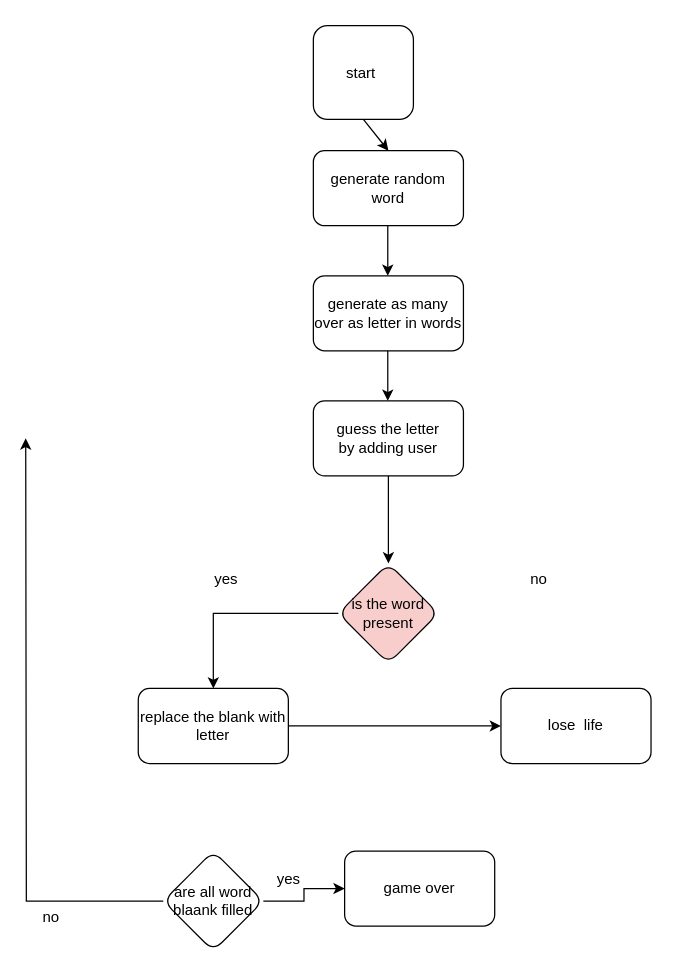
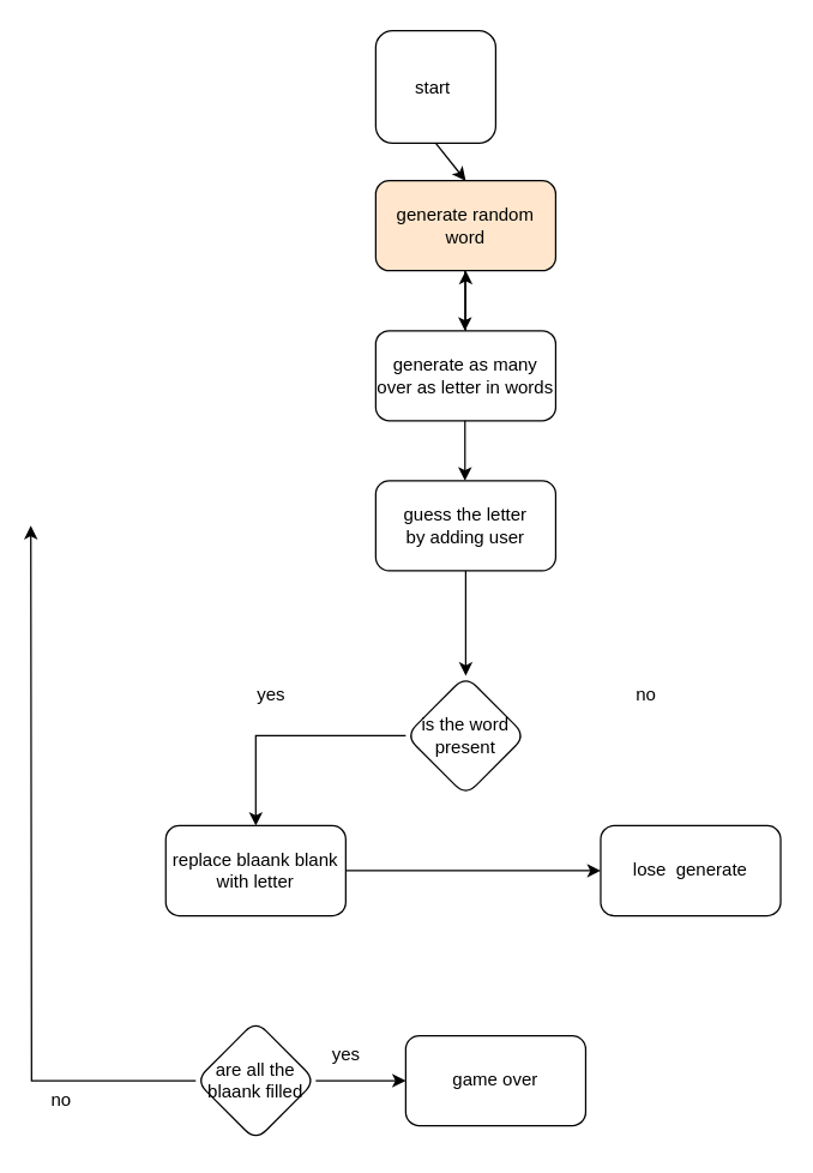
- <mxCell id="3" value="generate random word" style="rounded=1;whiteSpace=wrap;html=1;" vertex="1" parent="1"><mxGeometry x="250" y="120" width="120" height="60" as="geometry" /></mxCell>
+ <mxCell id="3" value="generate random word" style="rounded=1;whiteSpace=wrap;html=1;fillColor=#ffe6cc;" vertex="1" parent="1"><mxGeometry x="250" y="120" width="120" height="60" as="geometry" /></mxCell>
+ <mxCell id="4" value="" style="edgeStyle=orthogonalEdgeStyle;rounded=0;orthogonalLoop=1;jettySize=auto;html=1;" edge="1" parent="1" source="5" target="3"><mxGeometry relative="1" as="geometry" /></mxCell>
- <mxCell id="12" value="is the word present" style="rhombus;whiteSpace=wrap;html=1;rounded=1;fillColor=#f8cecc;" vertex="1" parent="1"><mxGeometry x="270" y="450" width="80" height="80" as="geometry" /></mxCell>
+ <mxCell id="12" value="is the word present" style="rhombus;whiteSpace=wrap;html=1;rounded=1;" vertex="1" parent="1"><mxGeometry x="270" y="450" width="80" height="80" as="geometry" /></mxCell>
- <mxCell id="15" value="replace the blank with letter" style="whiteSpace=wrap;html=1;rounded=1;" vertex="1" parent="1"><mxGeometry x="110" y="550" width="120" height="60" as="geometry" /></mxCell>
+ <mxCell id="15" value="replace blaank blank with letter" style="whiteSpace=wrap;html=1;rounded=1;" vertex="1" parent="1"><mxGeometry x="110" y="550" width="120" height="60" as="geometry" /></mxCell>
- <mxCell id="13" value="lose&amp;nbsp; life" style="whiteSpace=wrap;html=1;rounded=1;" vertex="1" parent="1"><mxGeometry x="400" y="550" width="120" height="60" as="geometry" /></mxCell>
+ <mxCell id="13" value="lose&amp;nbsp; generate" style="whiteSpace=wrap;html=1;rounded=1;" vertex="1" parent="1"><mxGeometry x="400" y="550" width="120" height="60" as="geometry" /></mxCell>
- <mxCell id="19" value="game over" style="whiteSpace=wrap;html=1;rounded=1;" vertex="1" parent="1"><mxGeometry x="275" y="680" width="120" height="60" as="geometry" /></mxCell>
+ <mxCell id="19" value="game over" style="whiteSpace=wrap;html=1;rounded=1;" vertex="1" parent="1"><mxGeometry x="270" y="690" width="120" height="60" as="geometry" /></mxCell>
- <mxCell id="18" value="are all word blaank filled" style="rhombus;whiteSpace=wrap;html=1;rounded=1;" vertex="1" parent="1"><mxGeometry x="130" y="680" width="80" height="80" as="geometry" /></mxCell>
+ <mxCell id="18" value="are all the blaank filled" style="rhombus;whiteSpace=wrap;html=1;rounded=1;" vertex="1" parent="1"><mxGeometry x="130" y="680" width="80" height="80" as="geometry" /></mxCell>
